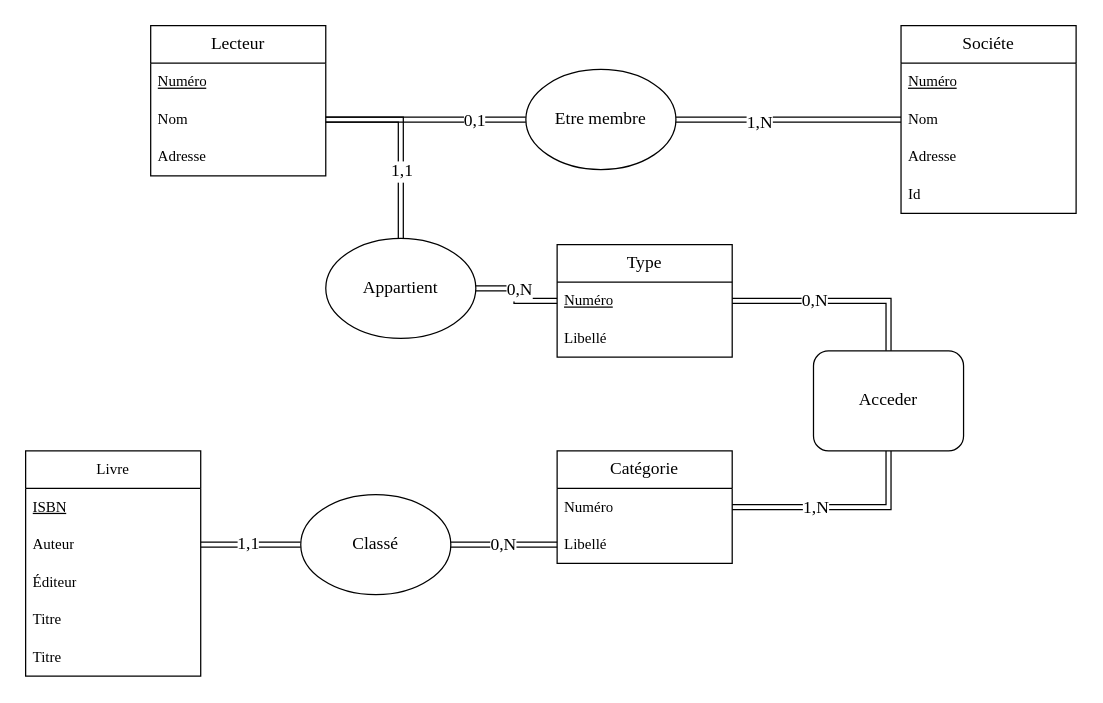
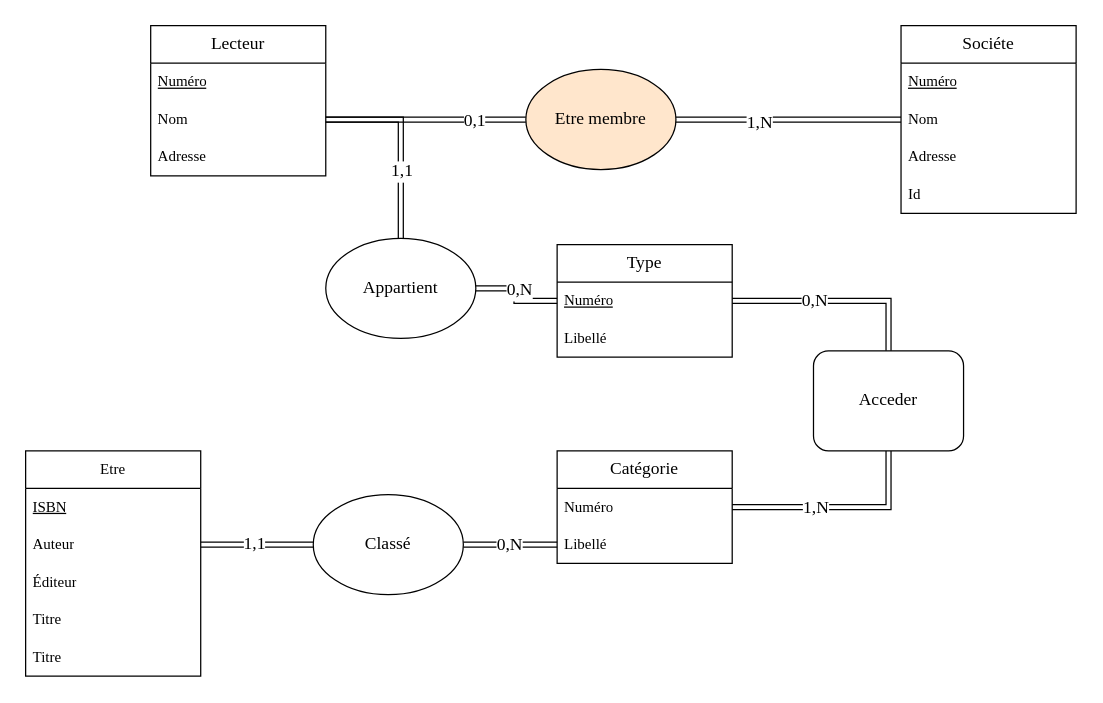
- <mxCell id="34" value="&lt;font style=&quot;font-size: 14px;&quot;&gt;Etre membre&lt;/font&gt;" style="ellipse;whiteSpace=wrap;html=1;fontFamily=FiraCode Nerd Font Propo;" parent="1" vertex="1"><mxGeometry x="420" y="55" width="120" height="80" as="geometry" /></mxCell>
+ <mxCell id="34" value="&lt;font style=&quot;font-size: 14px;&quot;&gt;Etre membre&lt;/font&gt;" style="ellipse;whiteSpace=wrap;html=1;fontFamily=FiraCode Nerd Font Propo;fillColor=#ffe6cc;" parent="1" vertex="1"><mxGeometry x="420" y="55" width="120" height="80" as="geometry" /></mxCell>
- <mxCell id="5" value="Livre" style="swimlane;fontStyle=0;childLayout=stackLayout;horizontal=1;startSize=30;horizontalStack=0;resizeParent=1;resizeParentMax=0;resizeLast=0;collapsible=1;marginBottom=0;whiteSpace=wrap;html=1;fontFamily=FiraCode Nerd Font Propo;" parent="1" vertex="1"><mxGeometry x="20" y="360" width="140" height="180" as="geometry" /></mxCell>
+ <mxCell id="5" value="Etre" style="swimlane;fontStyle=0;childLayout=stackLayout;horizontal=1;startSize=30;horizontalStack=0;resizeParent=1;resizeParentMax=0;resizeLast=0;collapsible=1;marginBottom=0;whiteSpace=wrap;html=1;fontFamily=FiraCode Nerd Font Propo;" parent="1" vertex="1"><mxGeometry x="20" y="360" width="140" height="180" as="geometry" /></mxCell>
- <mxCell id="25" value="&lt;font style=&quot;font-size: 14px;&quot;&gt;Classé&lt;/font&gt;" style="ellipse;whiteSpace=wrap;html=1;fontFamily=FiraCode Nerd Font Propo;" parent="1" vertex="1"><mxGeometry x="240" y="395" width="120" height="80" as="geometry" /></mxCell>
+ <mxCell id="25" value="&lt;font style=&quot;font-size: 14px;&quot;&gt;Classé&lt;/font&gt;" style="ellipse;whiteSpace=wrap;html=1;fontFamily=FiraCode Nerd Font Propo;" parent="1" vertex="1"><mxGeometry x="250" y="395" width="120" height="80" as="geometry" /></mxCell>
